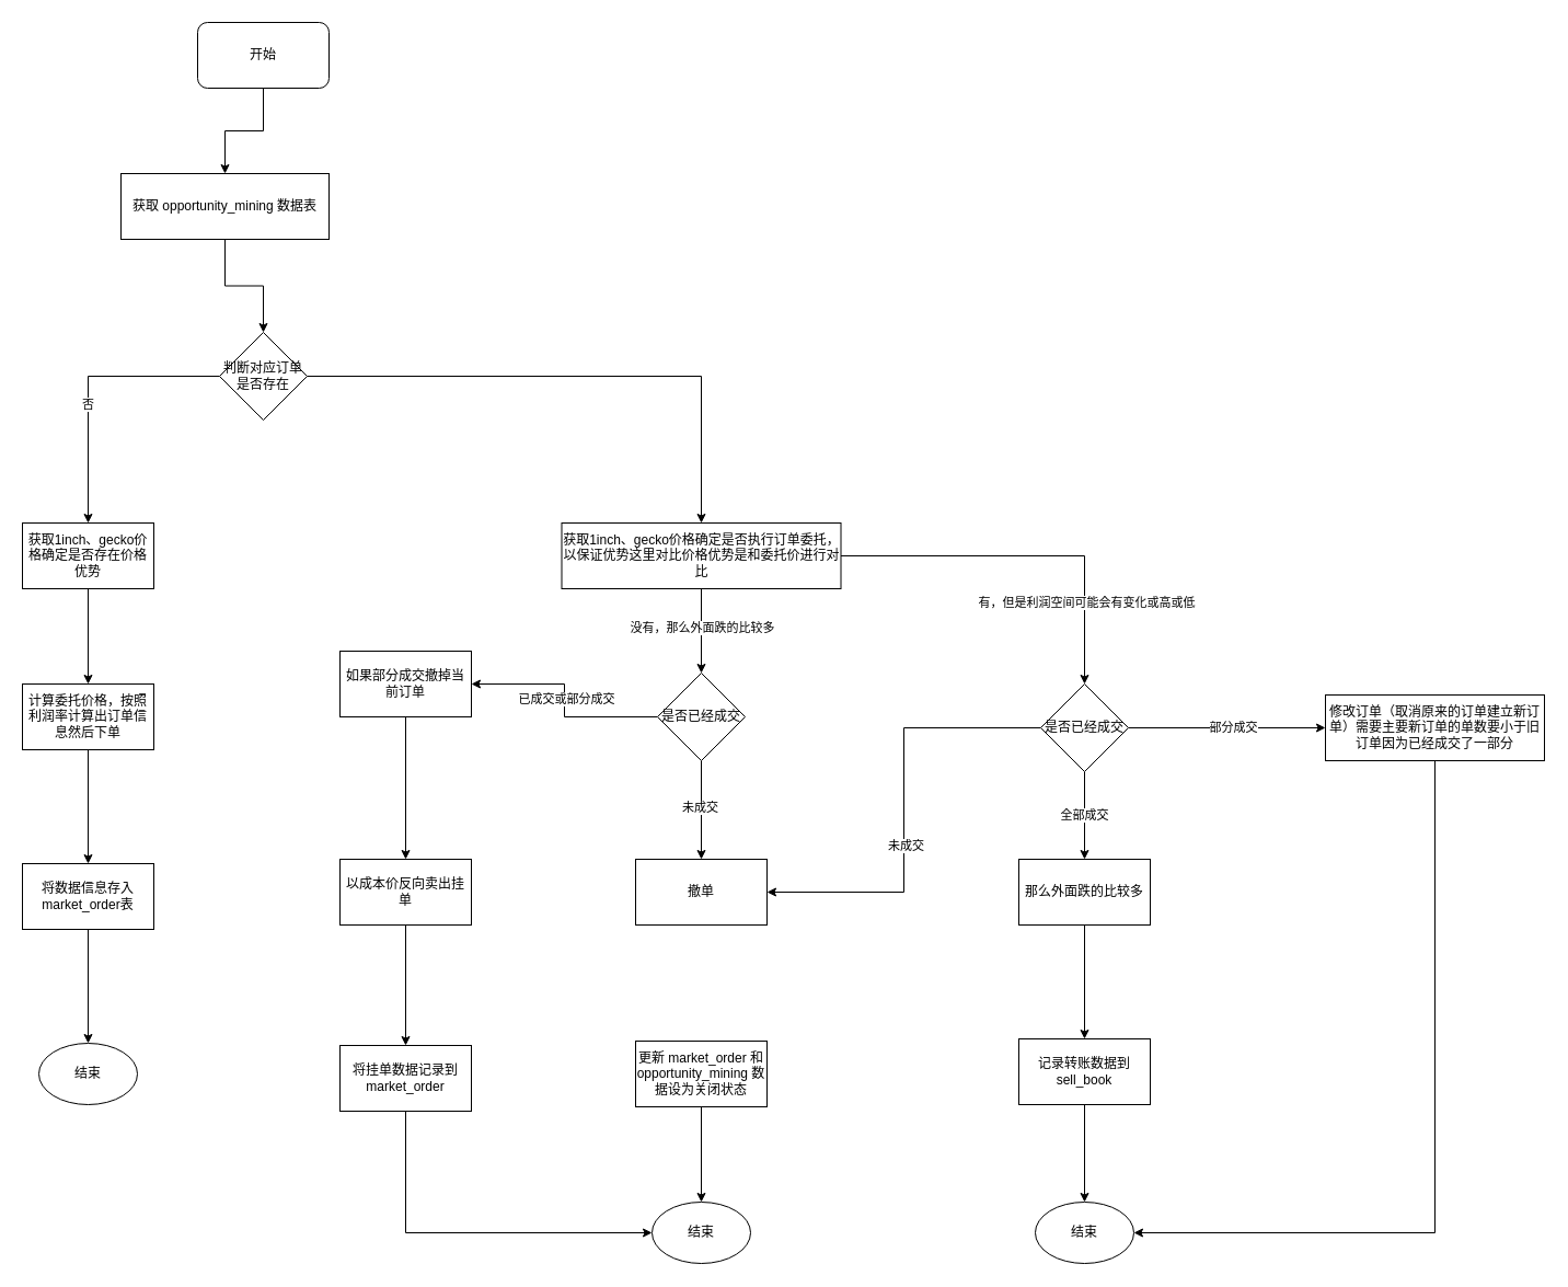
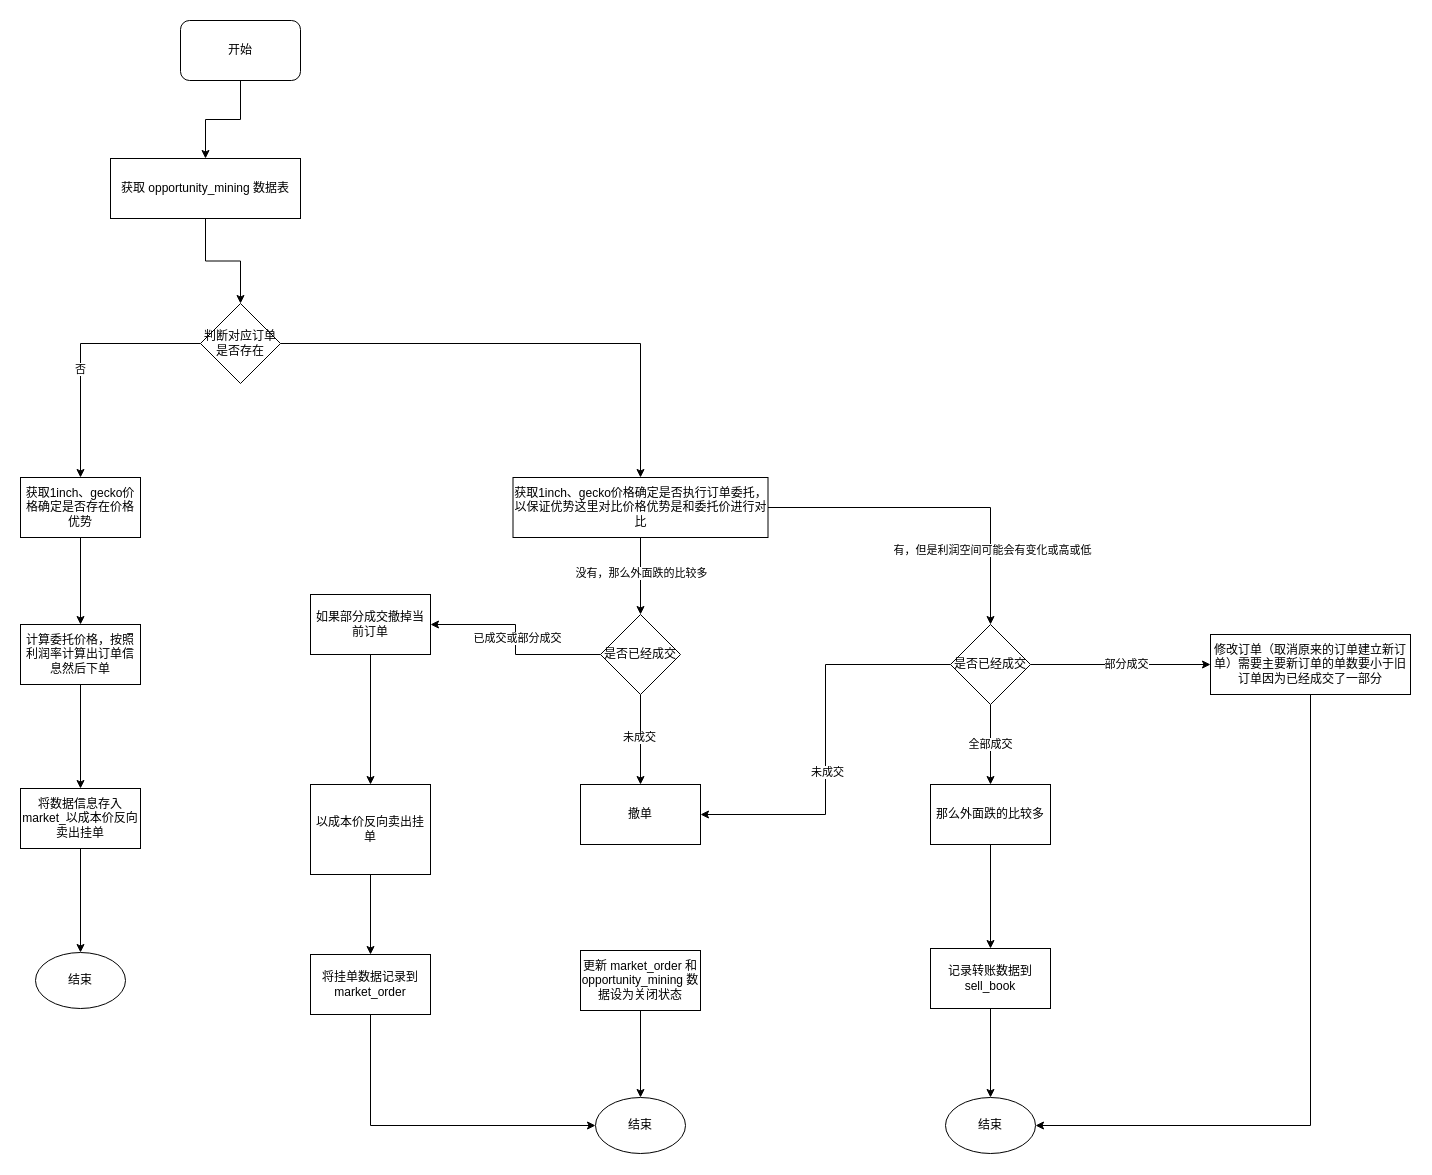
- <mxCell id="47" value="以成本价反向卖出挂单" style="rounded=0;whiteSpace=wrap;html=1;" parent="1" vertex="1"><mxGeometry x="310" y="784" width="120" height="60" as="geometry" /></mxCell>
+ <mxCell id="47" value="以成本价反向卖出挂单" style="rounded=0;whiteSpace=wrap;html=1;" parent="1" vertex="1"><mxGeometry x="310" y="784" width="120" height="90" as="geometry" /></mxCell>
- <mxCell id="20" value="将数据信息存入 market_order表" style="rounded=0;whiteSpace=wrap;html=1;" parent="1" vertex="1"><mxGeometry x="20" y="788" width="120" height="60" as="geometry" /></mxCell>
+ <mxCell id="20" value="将数据信息存入 market_以成本价反向卖出挂单" style="rounded=0;whiteSpace=wrap;html=1;" parent="1" vertex="1"><mxGeometry x="20" y="788" width="120" height="60" as="geometry" /></mxCell>
